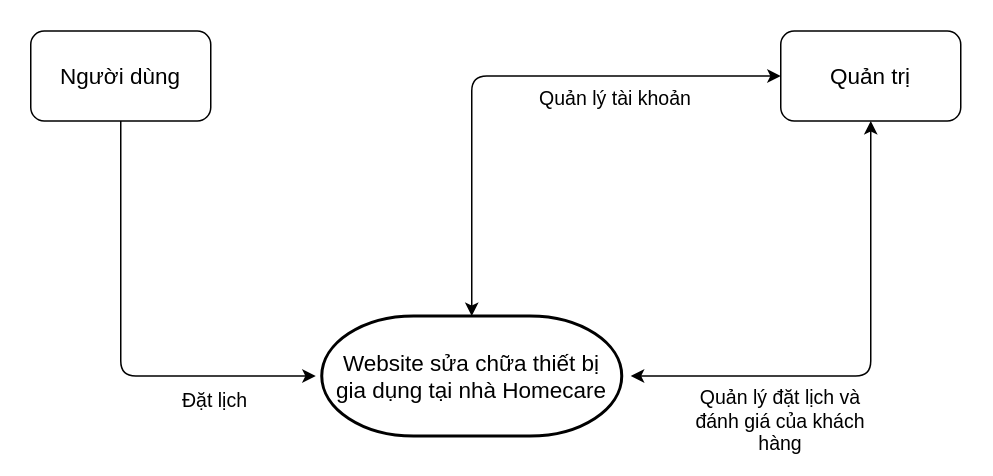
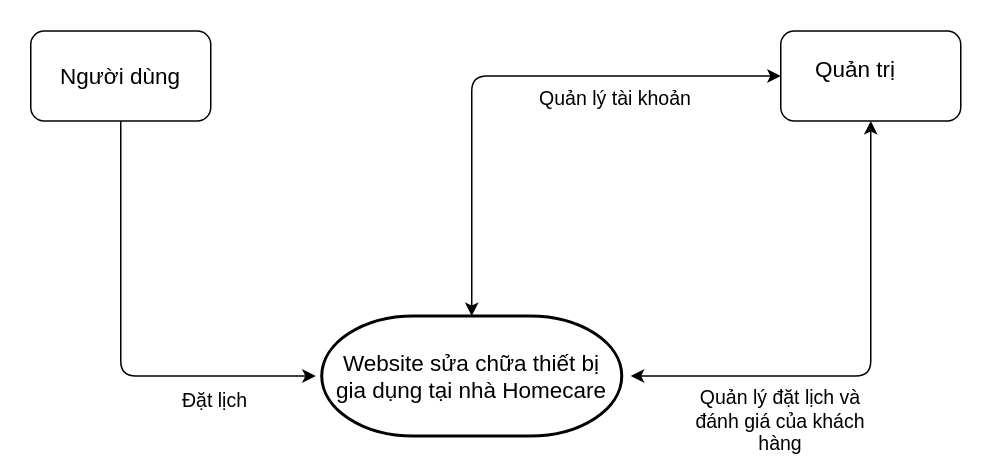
- <mxCell id="6" value="Quản trị" style="text;html=1;strokeColor=none;fillColor=none;align=center;verticalAlign=middle;whiteSpace=wrap;rounded=0;fontSize=15;" vertex="1" parent="1"><mxGeometry x="535" y="35" width="90" height="30" as="geometry" /></mxCell>
+ <mxCell id="6" value="Quản trị" style="text;html=1;strokeColor=none;fillColor=none;align=center;verticalAlign=middle;whiteSpace=wrap;rounded=0;fontSize=15;" vertex="1" parent="1"><mxGeometry x="525" y="30" width="90" height="30" as="geometry" /></mxCell>
